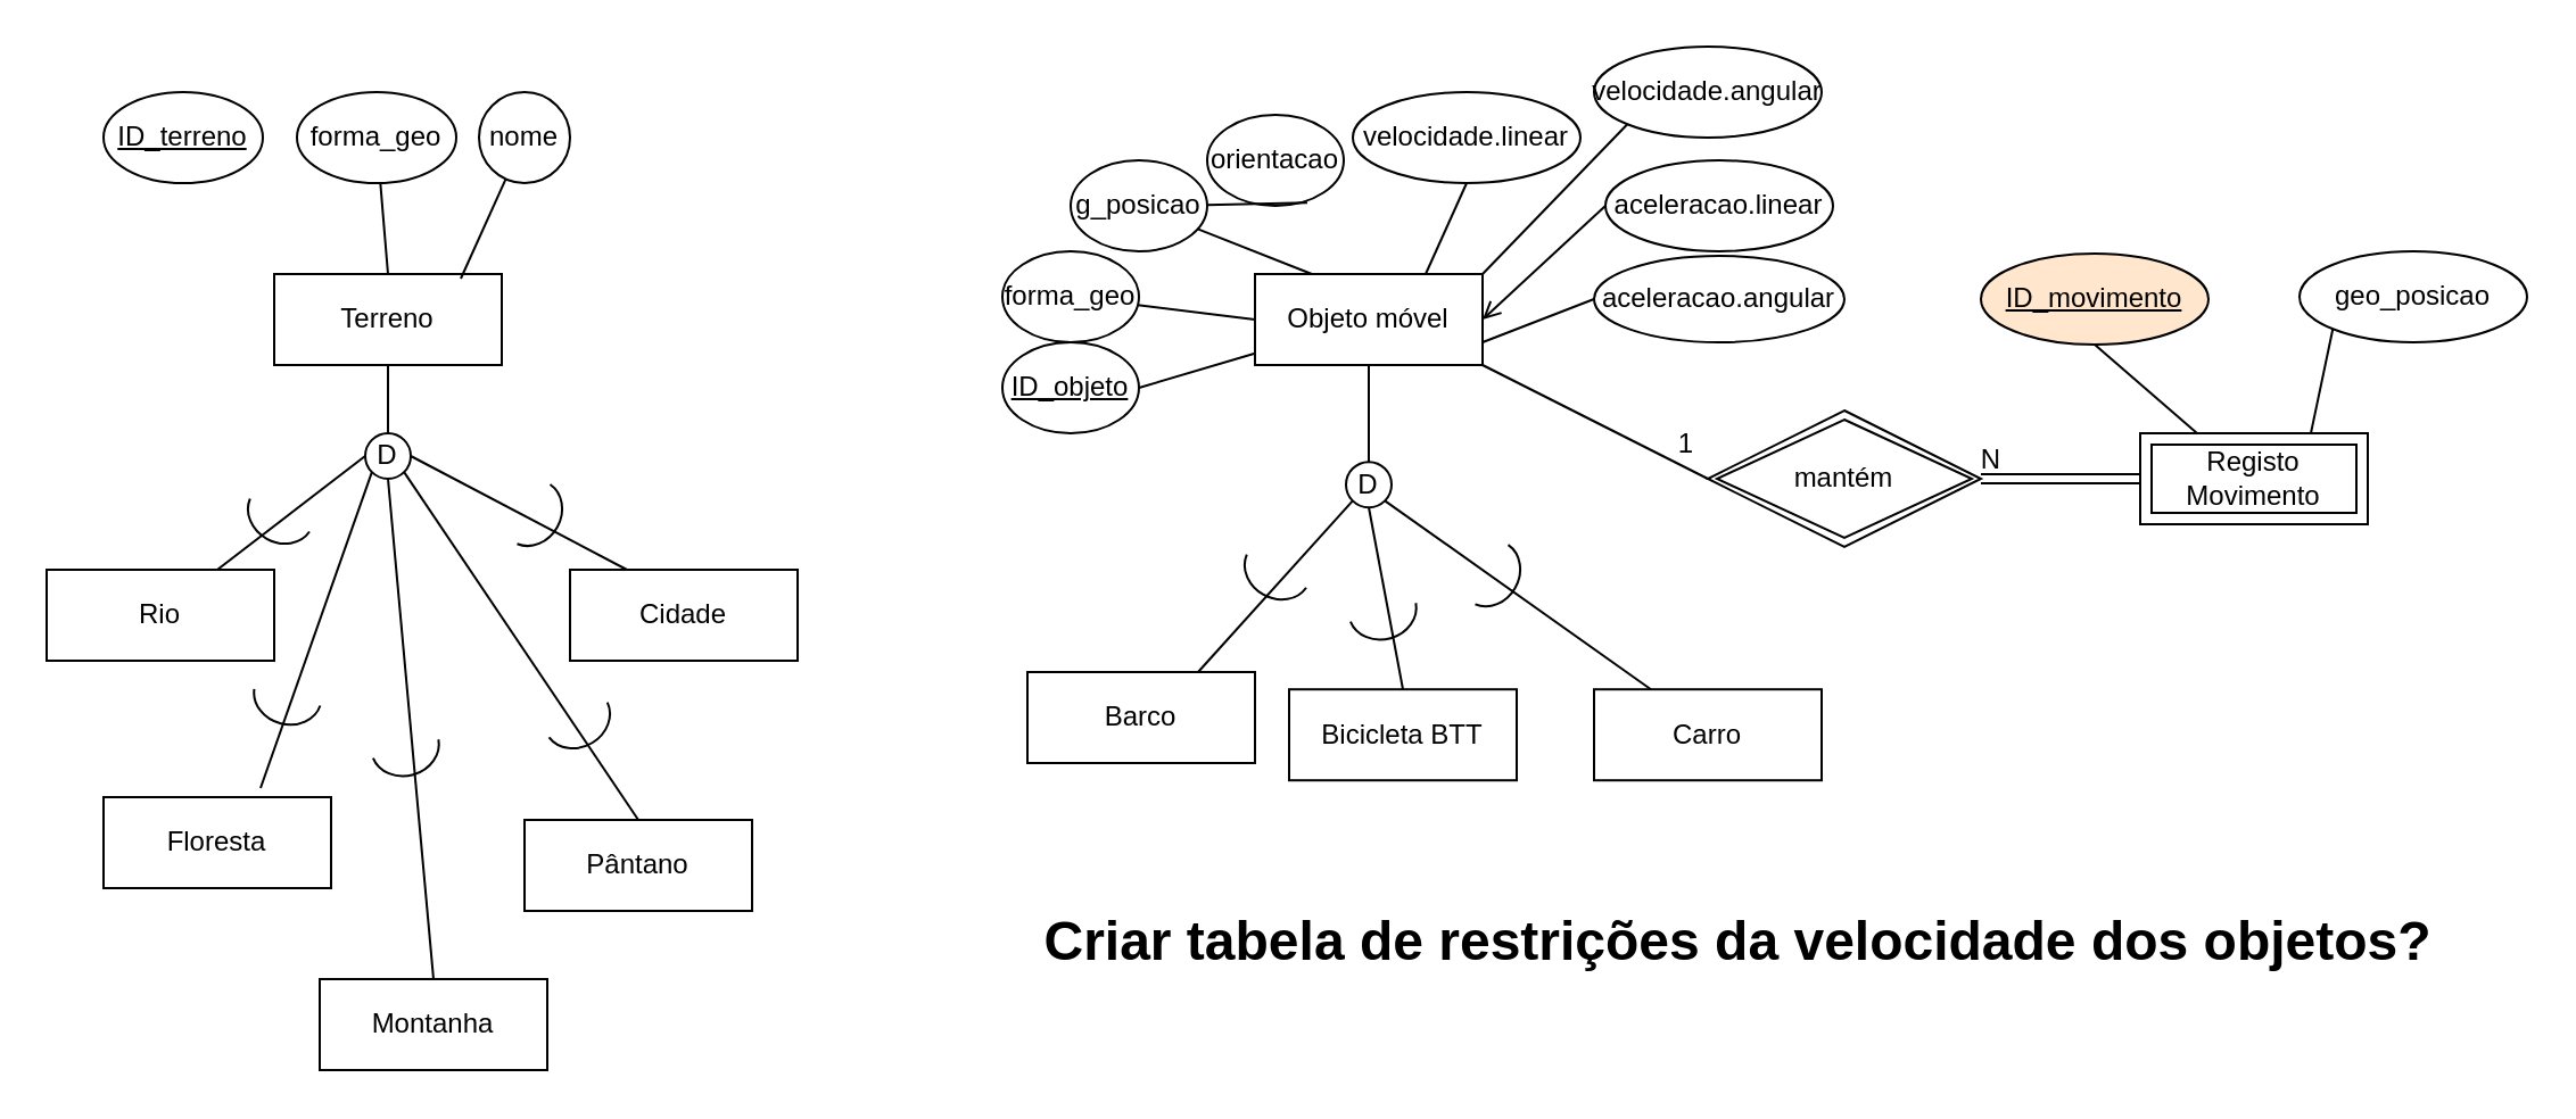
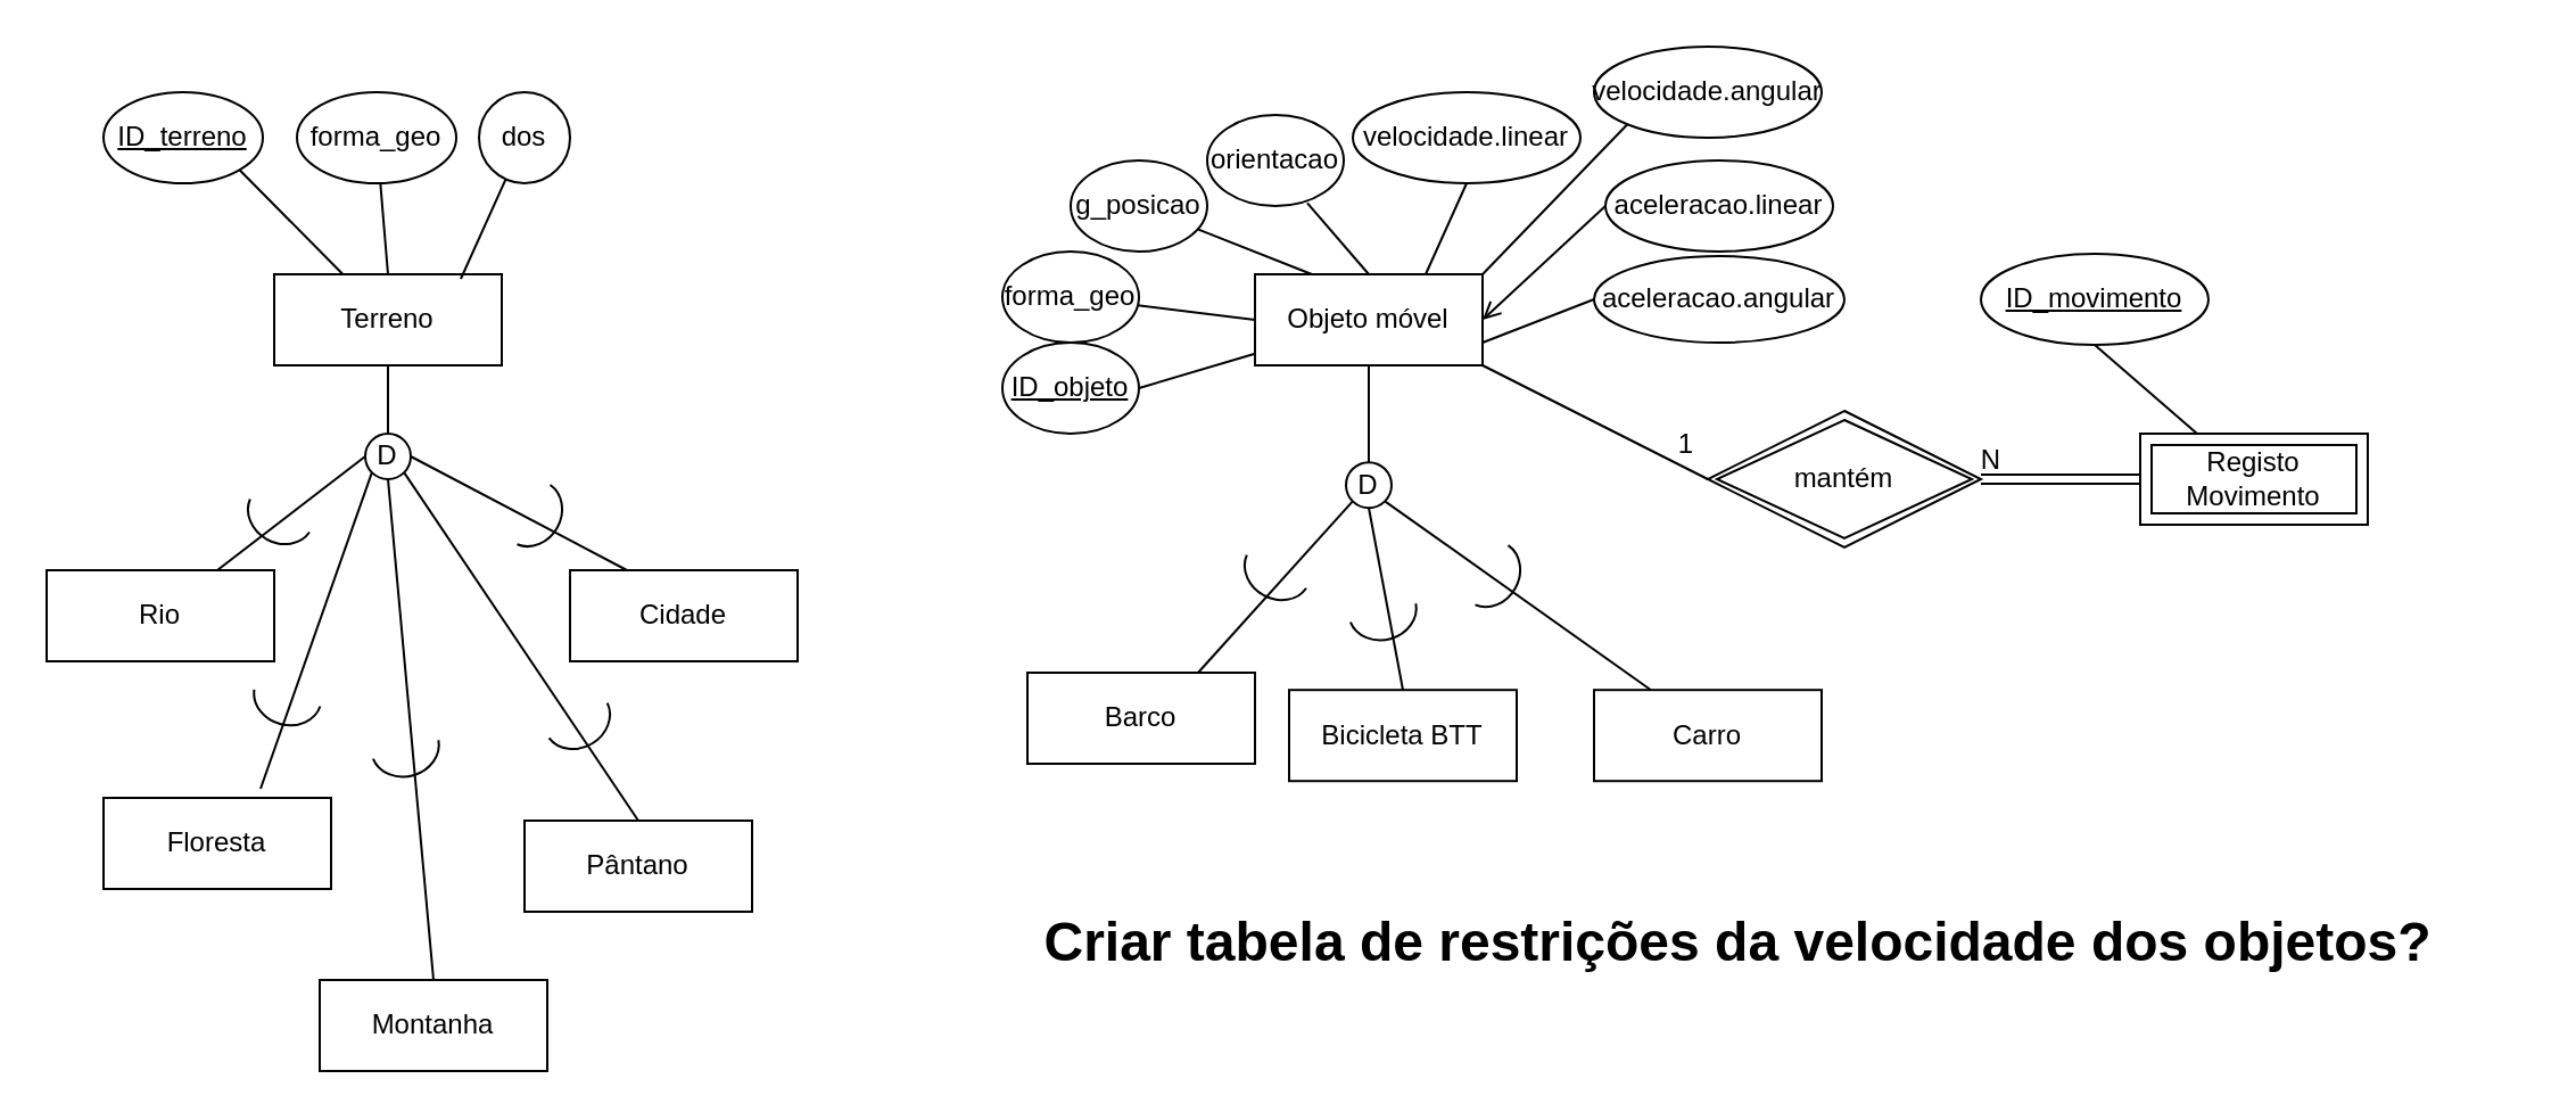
- <mxCell id="12" value="nome" style="ellipse;whiteSpace=wrap;html=1;align=center;" vertex="1" parent="1"><mxGeometry x="210" y="40" width="40" height="40" as="geometry" /></mxCell>
+ <mxCell id="12" value="dos" style="ellipse;whiteSpace=wrap;html=1;align=center;" vertex="1" parent="1"><mxGeometry x="210" y="40" width="40" height="40" as="geometry" /></mxCell>
- <mxCell id="47" style="rounded=0;orthogonalLoop=1;jettySize=auto;html=1;endArrow=none;endFill=0;exitX=0.733;exitY=0.967;exitDx=0;exitDy=0;exitPerimeter=0;" edge="1" parent="1" source="44" target="34"><mxGeometry relative="1" as="geometry"><mxPoint x="582" y="88" as="sourcePoint" /><mxPoint x="611" y="130" as="targetPoint" /></mxGeometry></mxCell>
+ <mxCell id="47" style="rounded=0;orthogonalLoop=1;jettySize=auto;html=1;entryX=0.5;entryY=0;entryDx=0;entryDy=0;endArrow=none;endFill=0;exitX=0.733;exitY=0.967;exitDx=0;exitDy=0;exitPerimeter=0;" edge="1" parent="1" source="44" target="28"><mxGeometry relative="1" as="geometry"><mxPoint x="582" y="88" as="sourcePoint" /><mxPoint x="611" y="130" as="targetPoint" /></mxGeometry></mxCell>
+ <mxCell id="2" style="orthogonalLoop=1;jettySize=auto;html=1;exitX=1;exitY=1;exitDx=0;exitDy=0;rounded=0;endArrow=none;endFill=0;" edge="1" parent="1" source="3" target="4"><mxGeometry relative="1" as="geometry" /></mxCell>
- <mxCell id="60" value="&lt;span&gt;geo_posicao&lt;/span&gt;" style="ellipse;whiteSpace=wrap;html=1;align=center;fontStyle=0" vertex="1" parent="1"><mxGeometry x="1010" y="110" width="100" height="40" as="geometry" /></mxCell>
- <mxCell id="56" value="&lt;u&gt;ID_movimento&lt;/u&gt;" style="ellipse;whiteSpace=wrap;html=1;align=center;fillColor=#ffe6cc;" vertex="1" parent="1"><mxGeometry x="870" y="111" width="100" height="40" as="geometry" /></mxCell>
+ <mxCell id="56" value="&lt;u&gt;ID_movimento&lt;/u&gt;" style="ellipse;whiteSpace=wrap;html=1;align=center;" vertex="1" parent="1"><mxGeometry x="870" y="111" width="100" height="40" as="geometry" /></mxCell>
- <mxCell id="61" value="" style="endArrow=none;html=1;rounded=0;entryX=0;entryY=1;entryDx=0;entryDy=0;exitX=0.75;exitY=0;exitDx=0;exitDy=0;" edge="1" parent="1" source="59" target="60"><mxGeometry relative="1" as="geometry"><mxPoint x="610" y="280" as="sourcePoint" /><mxPoint x="770" y="280" as="targetPoint" /></mxGeometry></mxCell>
